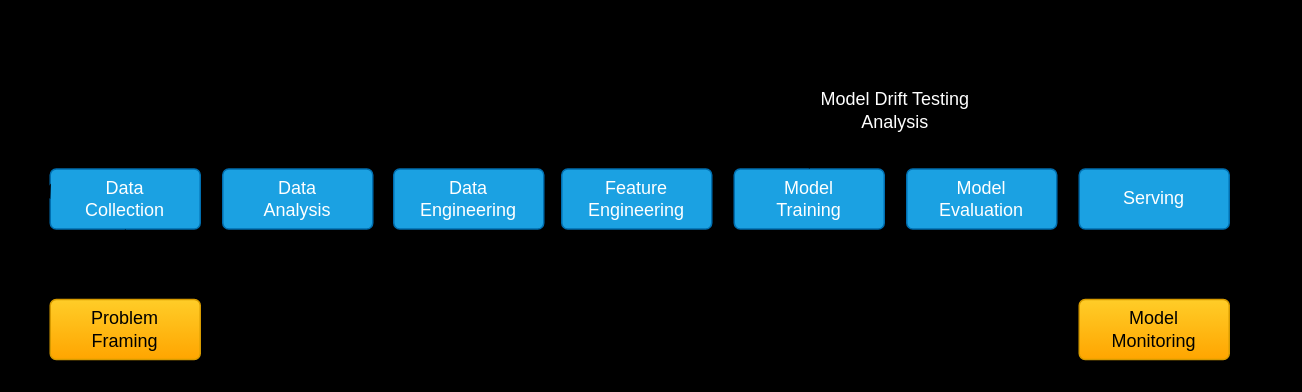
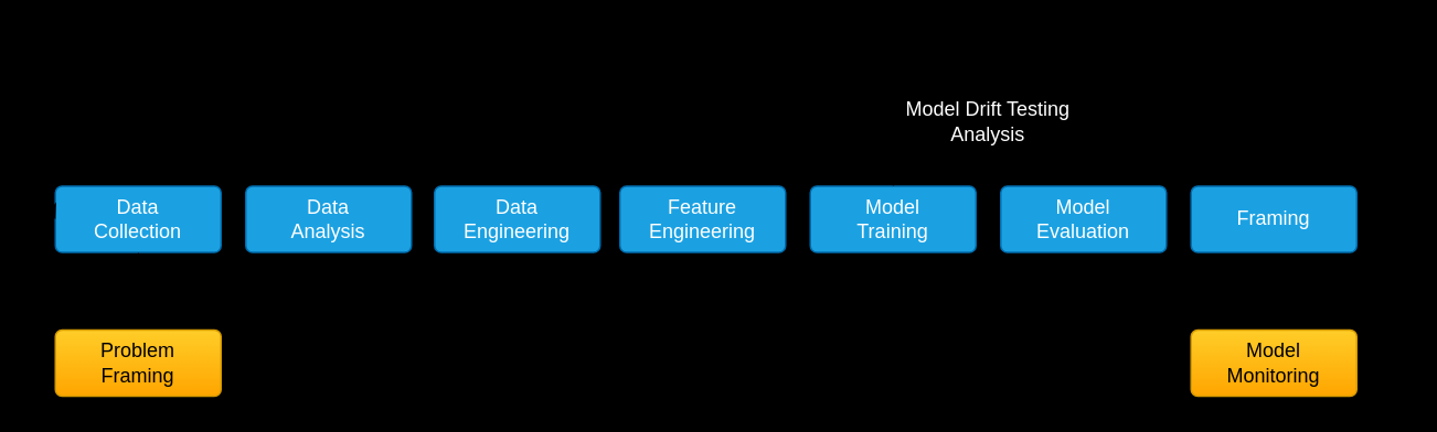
- <mxCell id="17" value="Serving" style="rounded=1;arcSize=10;whiteSpace=wrap;html=1;align=center;fillColor=#1ba1e2;fontColor=#ffffff;strokeColor=#006EAF;" vertex="1" parent="1"><mxGeometry x="719" y="112" width="100" height="40" as="geometry" /></mxCell>
+ <mxCell id="17" value="Framing" style="rounded=1;arcSize=10;whiteSpace=wrap;html=1;align=center;fillColor=#1ba1e2;fontColor=#ffffff;strokeColor=#006EAF;" vertex="1" parent="1"><mxGeometry x="719" y="112" width="100" height="40" as="geometry" /></mxCell>
